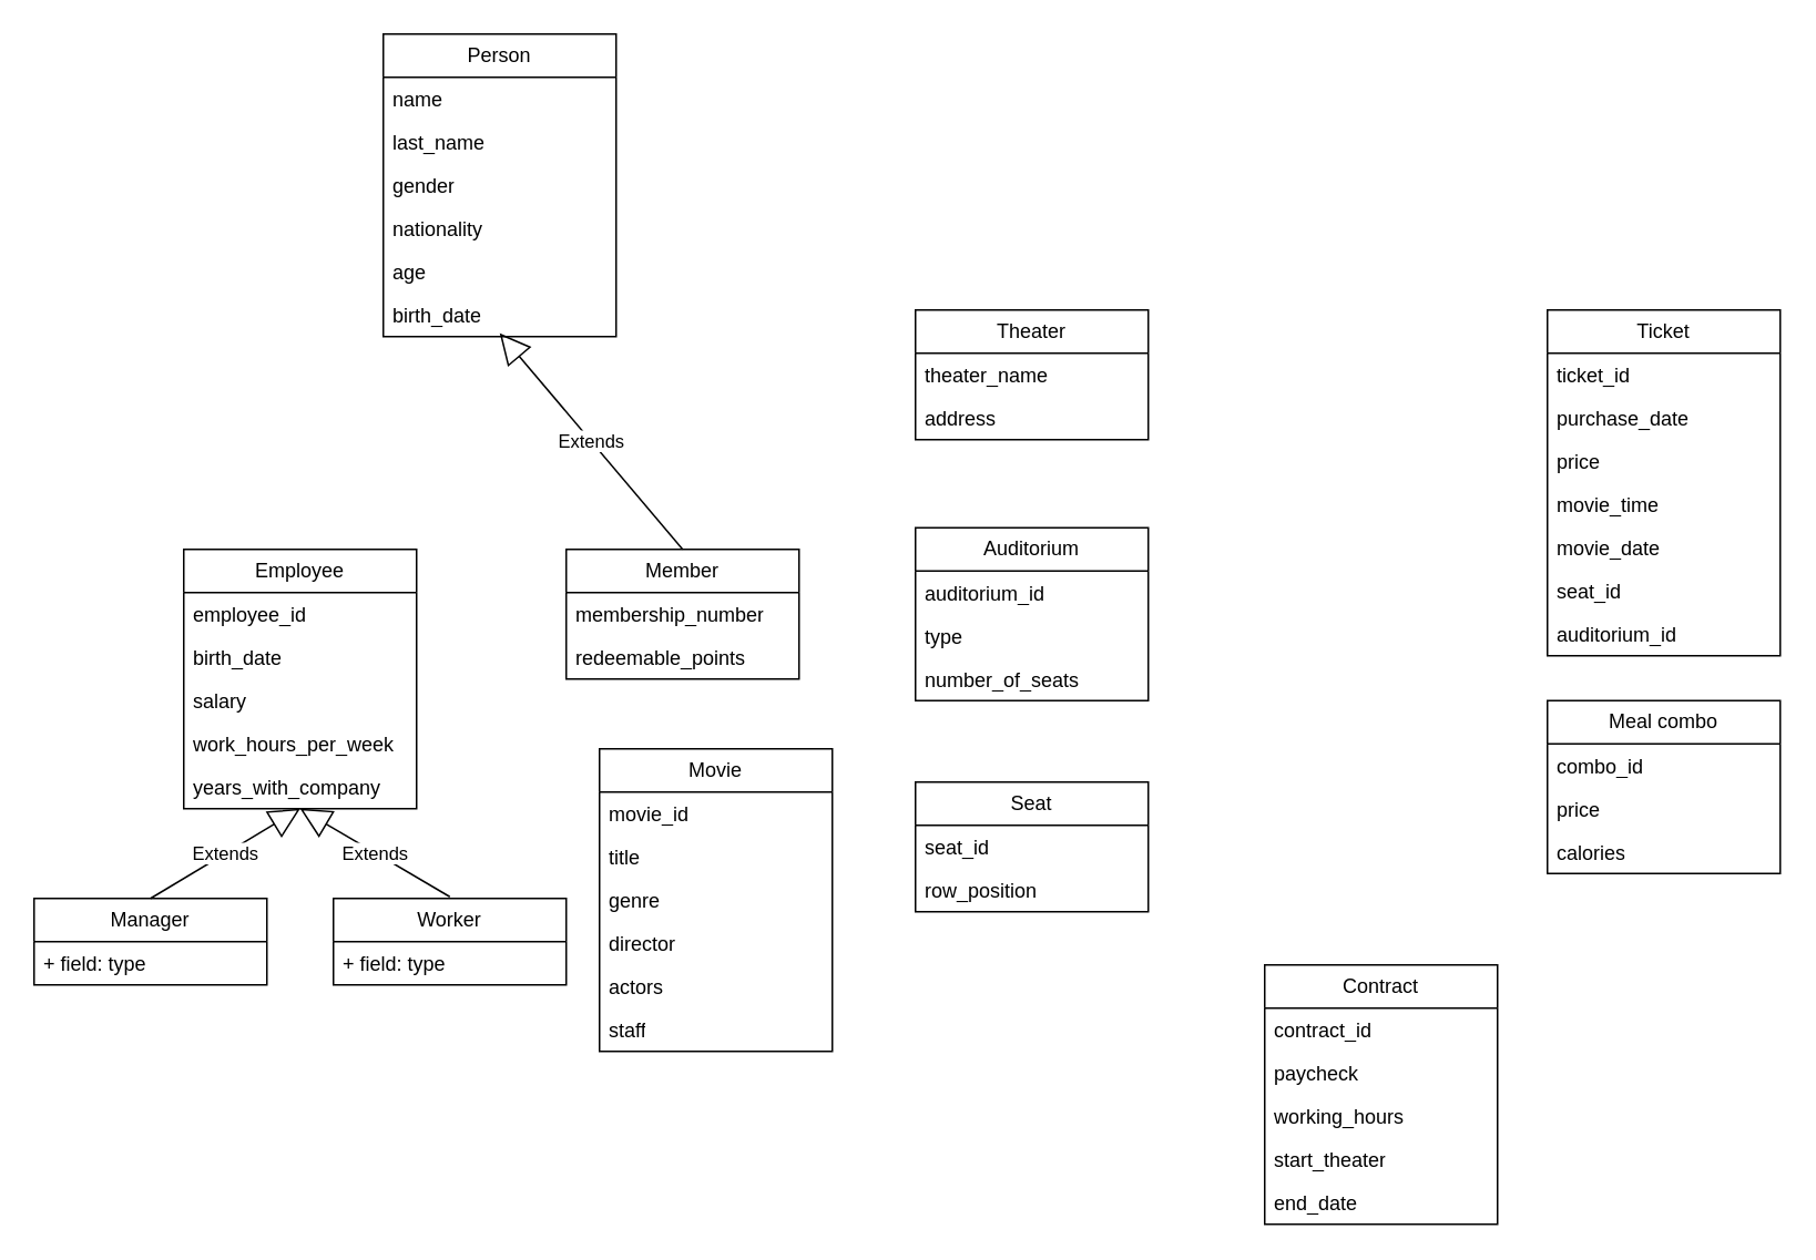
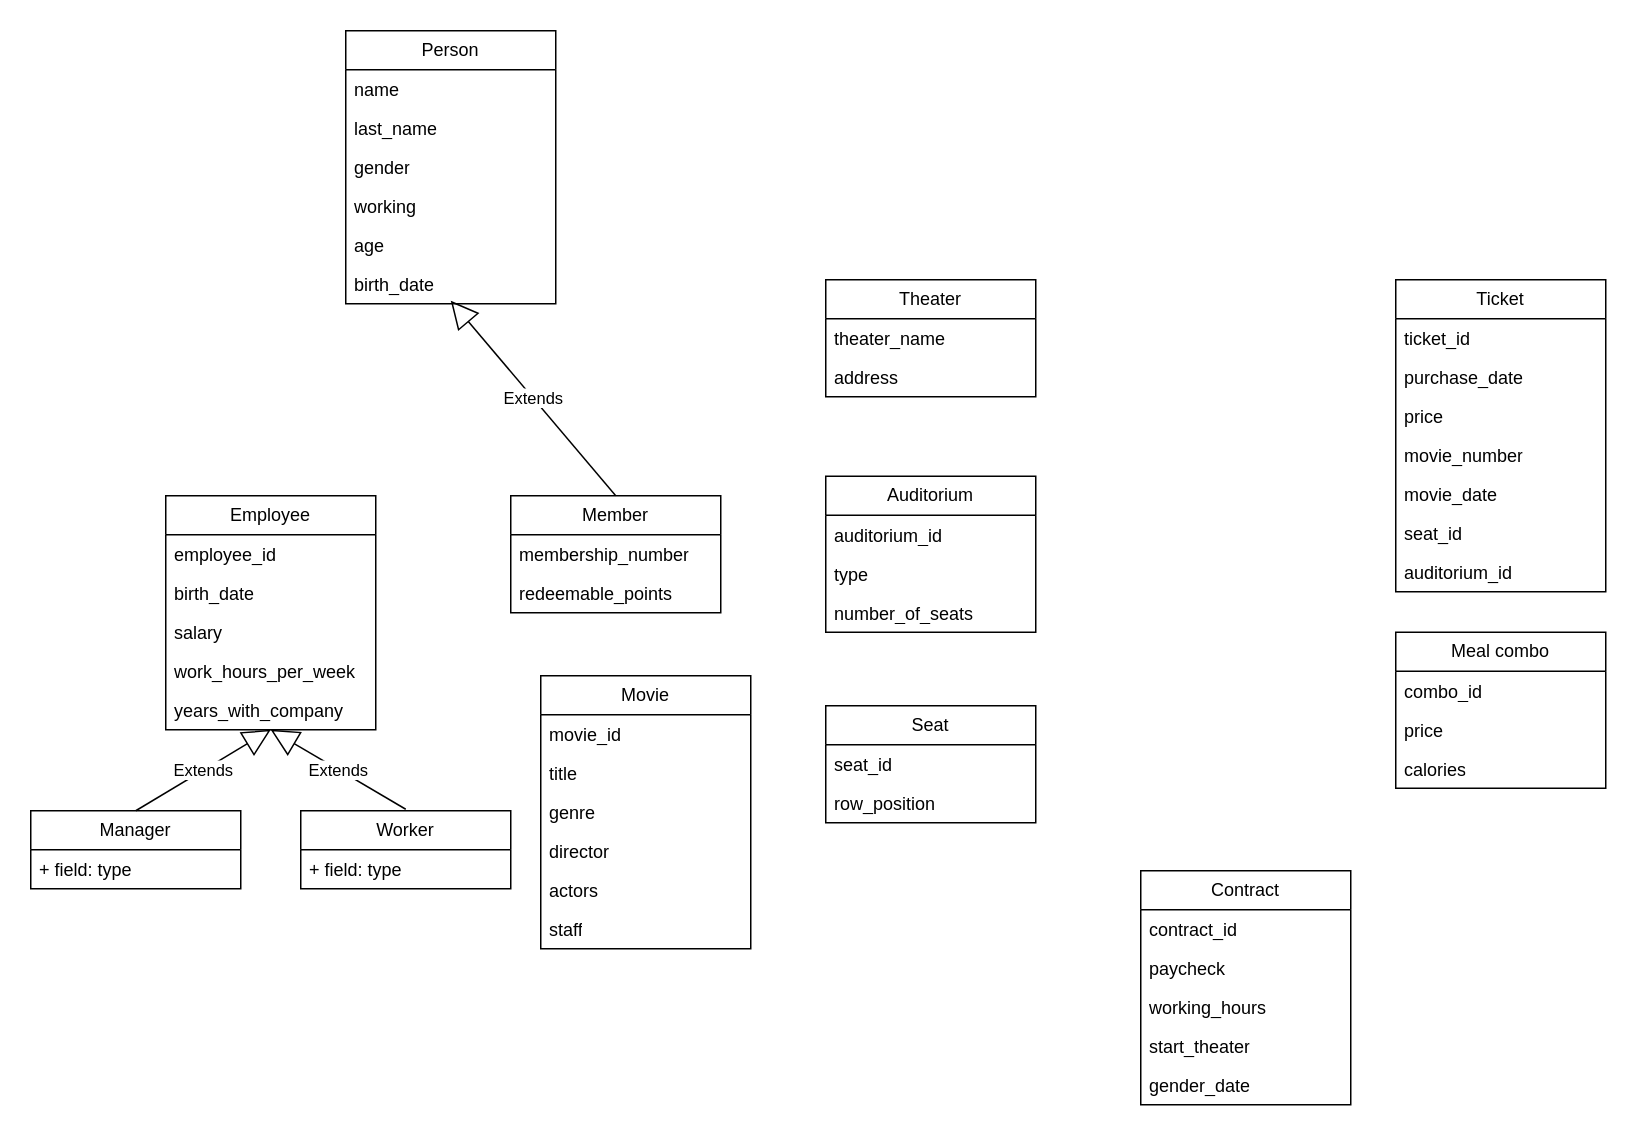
- <mxCell id="6" value="nationality" style="text;strokeColor=none;fillColor=none;align=left;verticalAlign=top;spacingLeft=4;spacingRight=4;overflow=hidden;rotatable=0;points=[[0,0.5],[1,0.5]];portConstraint=eastwest;whiteSpace=wrap;html=1;" vertex="1" parent="2"><mxGeometry y="104" width="140" height="26" as="geometry" /></mxCell>
+ <mxCell id="6" value="working" style="text;strokeColor=none;fillColor=none;align=left;verticalAlign=top;spacingLeft=4;spacingRight=4;overflow=hidden;rotatable=0;points=[[0,0.5],[1,0.5]];portConstraint=eastwest;whiteSpace=wrap;html=1;" vertex="1" parent="2"><mxGeometry y="104" width="140" height="26" as="geometry" /></mxCell>
- <mxCell id="52" value="movie_time" style="text;strokeColor=none;fillColor=none;align=left;verticalAlign=top;spacingLeft=4;spacingRight=4;overflow=hidden;rotatable=0;points=[[0,0.5],[1,0.5]];portConstraint=eastwest;whiteSpace=wrap;html=1;" vertex="1" parent="48"><mxGeometry y="104" width="140" height="26" as="geometry" /></mxCell>
+ <mxCell id="52" value="movie_number" style="text;strokeColor=none;fillColor=none;align=left;verticalAlign=top;spacingLeft=4;spacingRight=4;overflow=hidden;rotatable=0;points=[[0,0.5],[1,0.5]];portConstraint=eastwest;whiteSpace=wrap;html=1;" vertex="1" parent="48"><mxGeometry y="104" width="140" height="26" as="geometry" /></mxCell>
- <mxCell id="47" value="end_date" style="text;strokeColor=none;fillColor=none;align=left;verticalAlign=top;spacingLeft=4;spacingRight=4;overflow=hidden;rotatable=0;points=[[0,0.5],[1,0.5]];portConstraint=eastwest;whiteSpace=wrap;html=1;" vertex="1" parent="42"><mxGeometry y="130" width="140" height="26" as="geometry" /></mxCell>
+ <mxCell id="47" value="gender_date" style="text;strokeColor=none;fillColor=none;align=left;verticalAlign=top;spacingLeft=4;spacingRight=4;overflow=hidden;rotatable=0;points=[[0,0.5],[1,0.5]];portConstraint=eastwest;whiteSpace=wrap;html=1;" vertex="1" parent="42"><mxGeometry y="130" width="140" height="26" as="geometry" /></mxCell>
